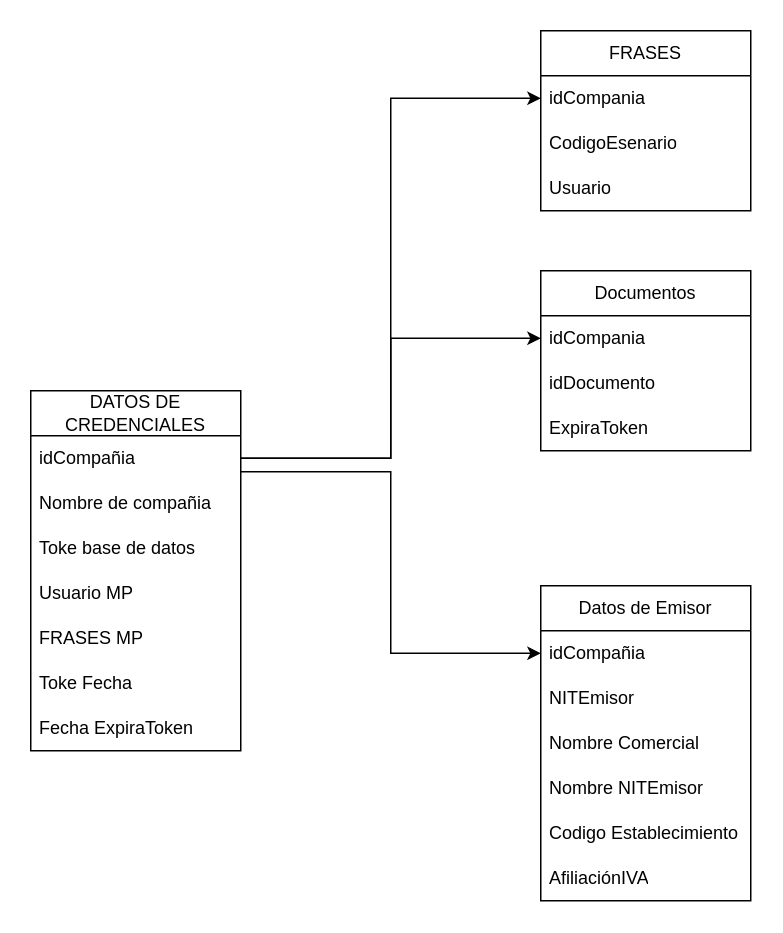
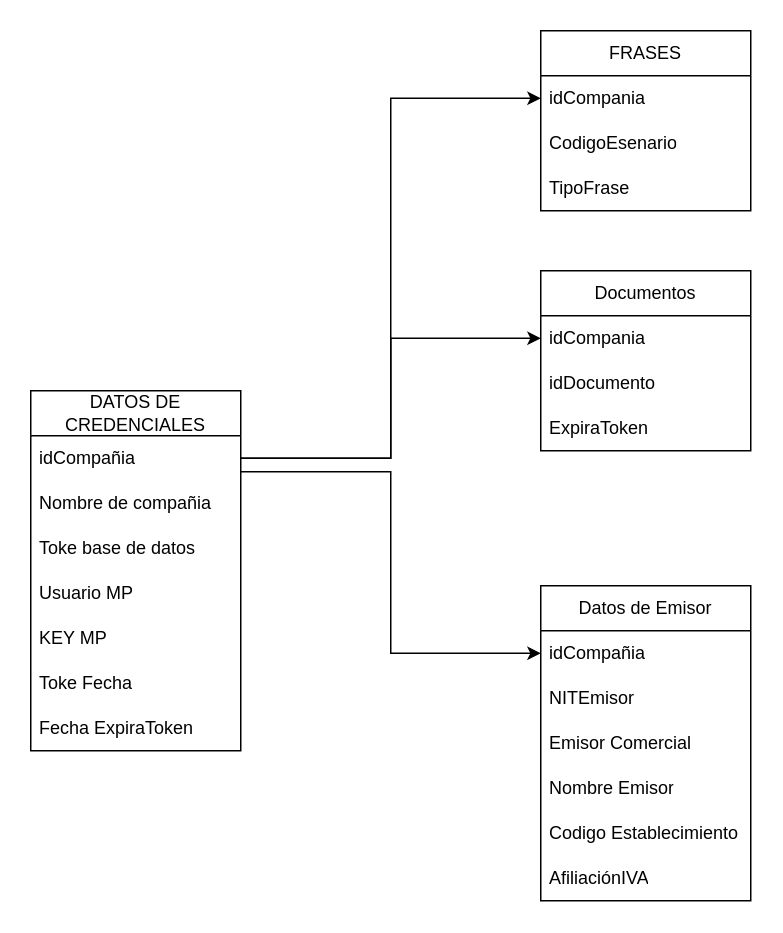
- <mxCell id="21" value="Usuario" style="text;strokeColor=none;fillColor=none;align=left;verticalAlign=middle;spacingLeft=4;spacingRight=4;overflow=hidden;points=[[0,0.5],[1,0.5]];portConstraint=eastwest;rotatable=0;whiteSpace=wrap;html=1;" vertex="1" parent="18"><mxGeometry y="90" width="140" height="30" as="geometry" /></mxCell>
+ <mxCell id="21" value="TipoFrase" style="text;strokeColor=none;fillColor=none;align=left;verticalAlign=middle;spacingLeft=4;spacingRight=4;overflow=hidden;points=[[0,0.5],[1,0.5]];portConstraint=eastwest;rotatable=0;whiteSpace=wrap;html=1;" vertex="1" parent="18"><mxGeometry y="90" width="140" height="30" as="geometry" /></mxCell>
- <mxCell id="7" value="FRASES MP" style="text;strokeColor=none;fillColor=none;align=left;verticalAlign=middle;spacingLeft=4;spacingRight=4;overflow=hidden;points=[[0,0.5],[1,0.5]];portConstraint=eastwest;rotatable=0;whiteSpace=wrap;html=1;" parent="2" vertex="1"><mxGeometry y="150" width="140" height="30" as="geometry" /></mxCell>
+ <mxCell id="7" value="KEY MP" style="text;strokeColor=none;fillColor=none;align=left;verticalAlign=middle;spacingLeft=4;spacingRight=4;overflow=hidden;points=[[0,0.5],[1,0.5]];portConstraint=eastwest;rotatable=0;whiteSpace=wrap;html=1;" parent="2" vertex="1"><mxGeometry y="150" width="140" height="30" as="geometry" /></mxCell>
- <mxCell id="13" value="Nombre Comercial" style="text;strokeColor=none;fillColor=none;align=left;verticalAlign=middle;spacingLeft=4;spacingRight=4;overflow=hidden;points=[[0,0.5],[1,0.5]];portConstraint=eastwest;rotatable=0;whiteSpace=wrap;html=1;" vertex="1" parent="10"><mxGeometry y="90" width="140" height="30" as="geometry" /></mxCell>
+ <mxCell id="13" value="Emisor Comercial" style="text;strokeColor=none;fillColor=none;align=left;verticalAlign=middle;spacingLeft=4;spacingRight=4;overflow=hidden;points=[[0,0.5],[1,0.5]];portConstraint=eastwest;rotatable=0;whiteSpace=wrap;html=1;" vertex="1" parent="10"><mxGeometry y="90" width="140" height="30" as="geometry" /></mxCell>
- <mxCell id="14" value="Nombre NITEmisor" style="text;strokeColor=none;fillColor=none;align=left;verticalAlign=middle;spacingLeft=4;spacingRight=4;overflow=hidden;points=[[0,0.5],[1,0.5]];portConstraint=eastwest;rotatable=0;whiteSpace=wrap;html=1;" vertex="1" parent="10"><mxGeometry y="120" width="140" height="30" as="geometry" /></mxCell>
+ <mxCell id="14" value="Nombre Emisor" style="text;strokeColor=none;fillColor=none;align=left;verticalAlign=middle;spacingLeft=4;spacingRight=4;overflow=hidden;points=[[0,0.5],[1,0.5]];portConstraint=eastwest;rotatable=0;whiteSpace=wrap;html=1;" vertex="1" parent="10"><mxGeometry y="120" width="140" height="30" as="geometry" /></mxCell>
